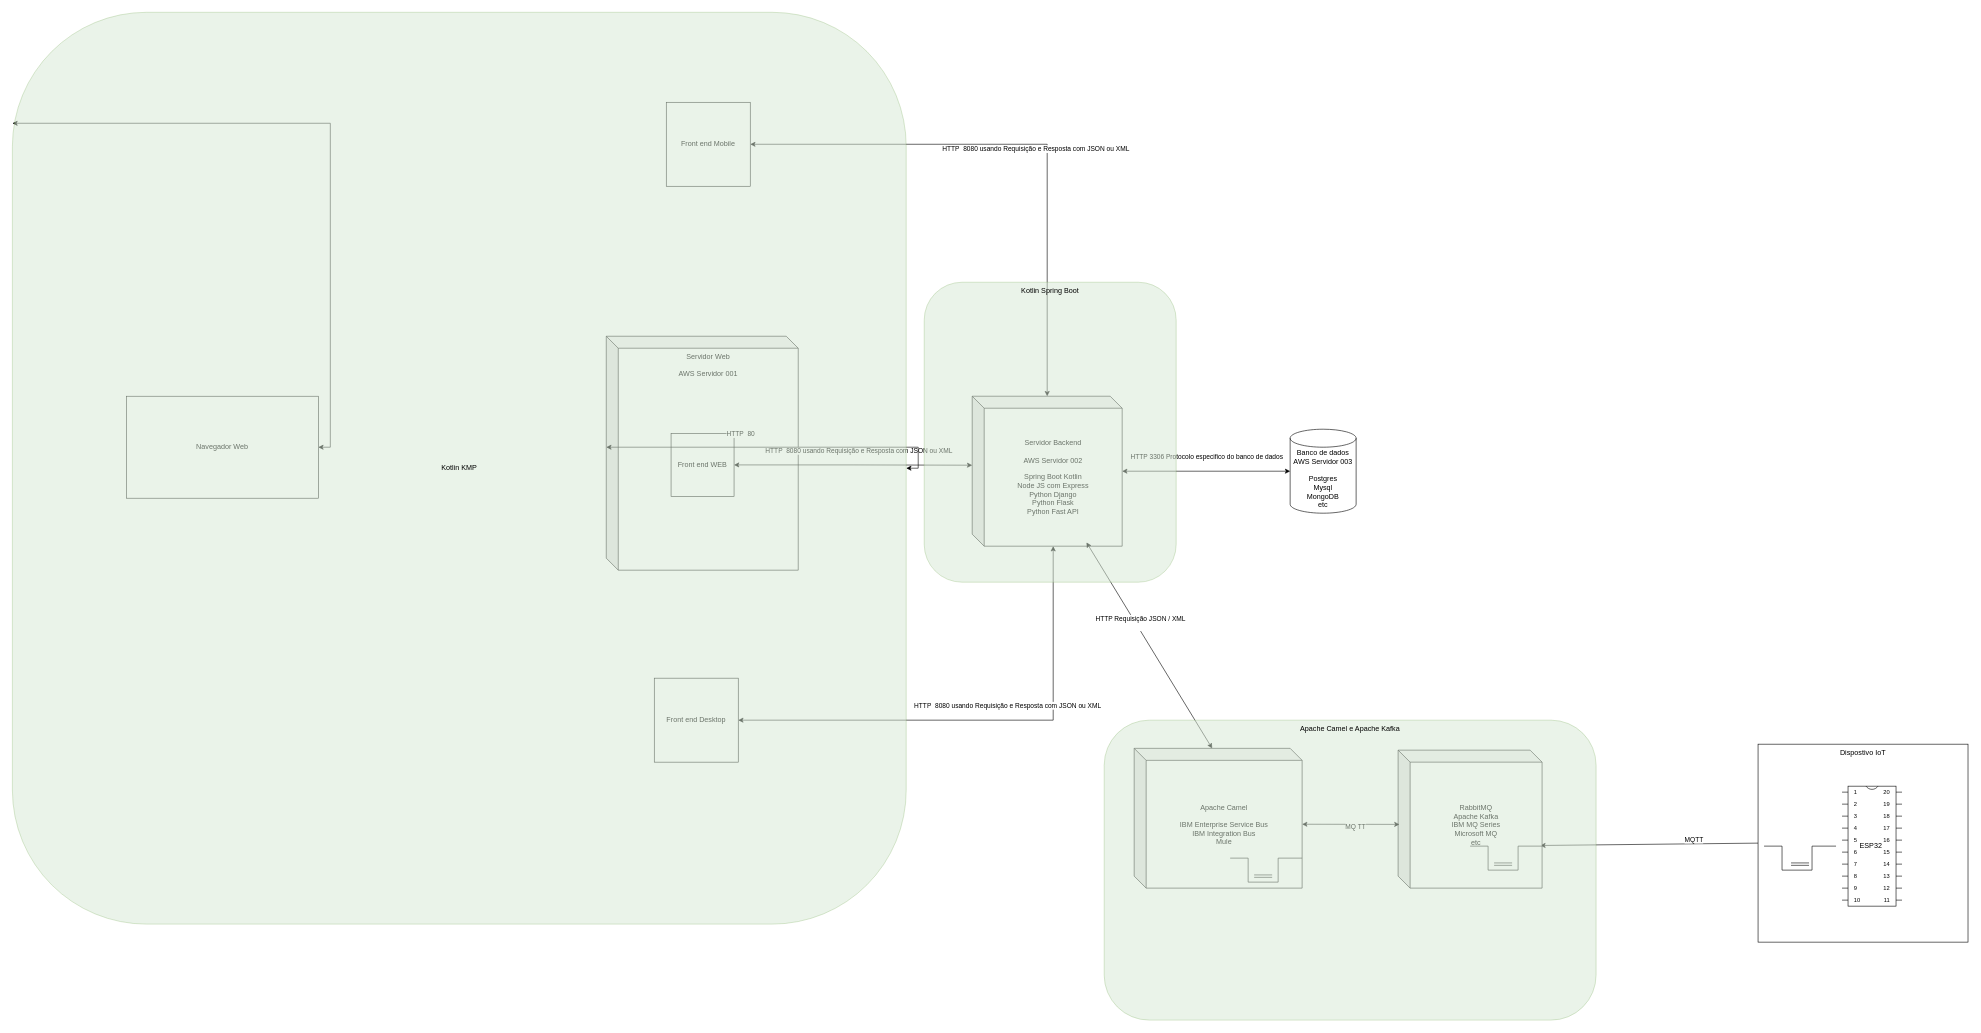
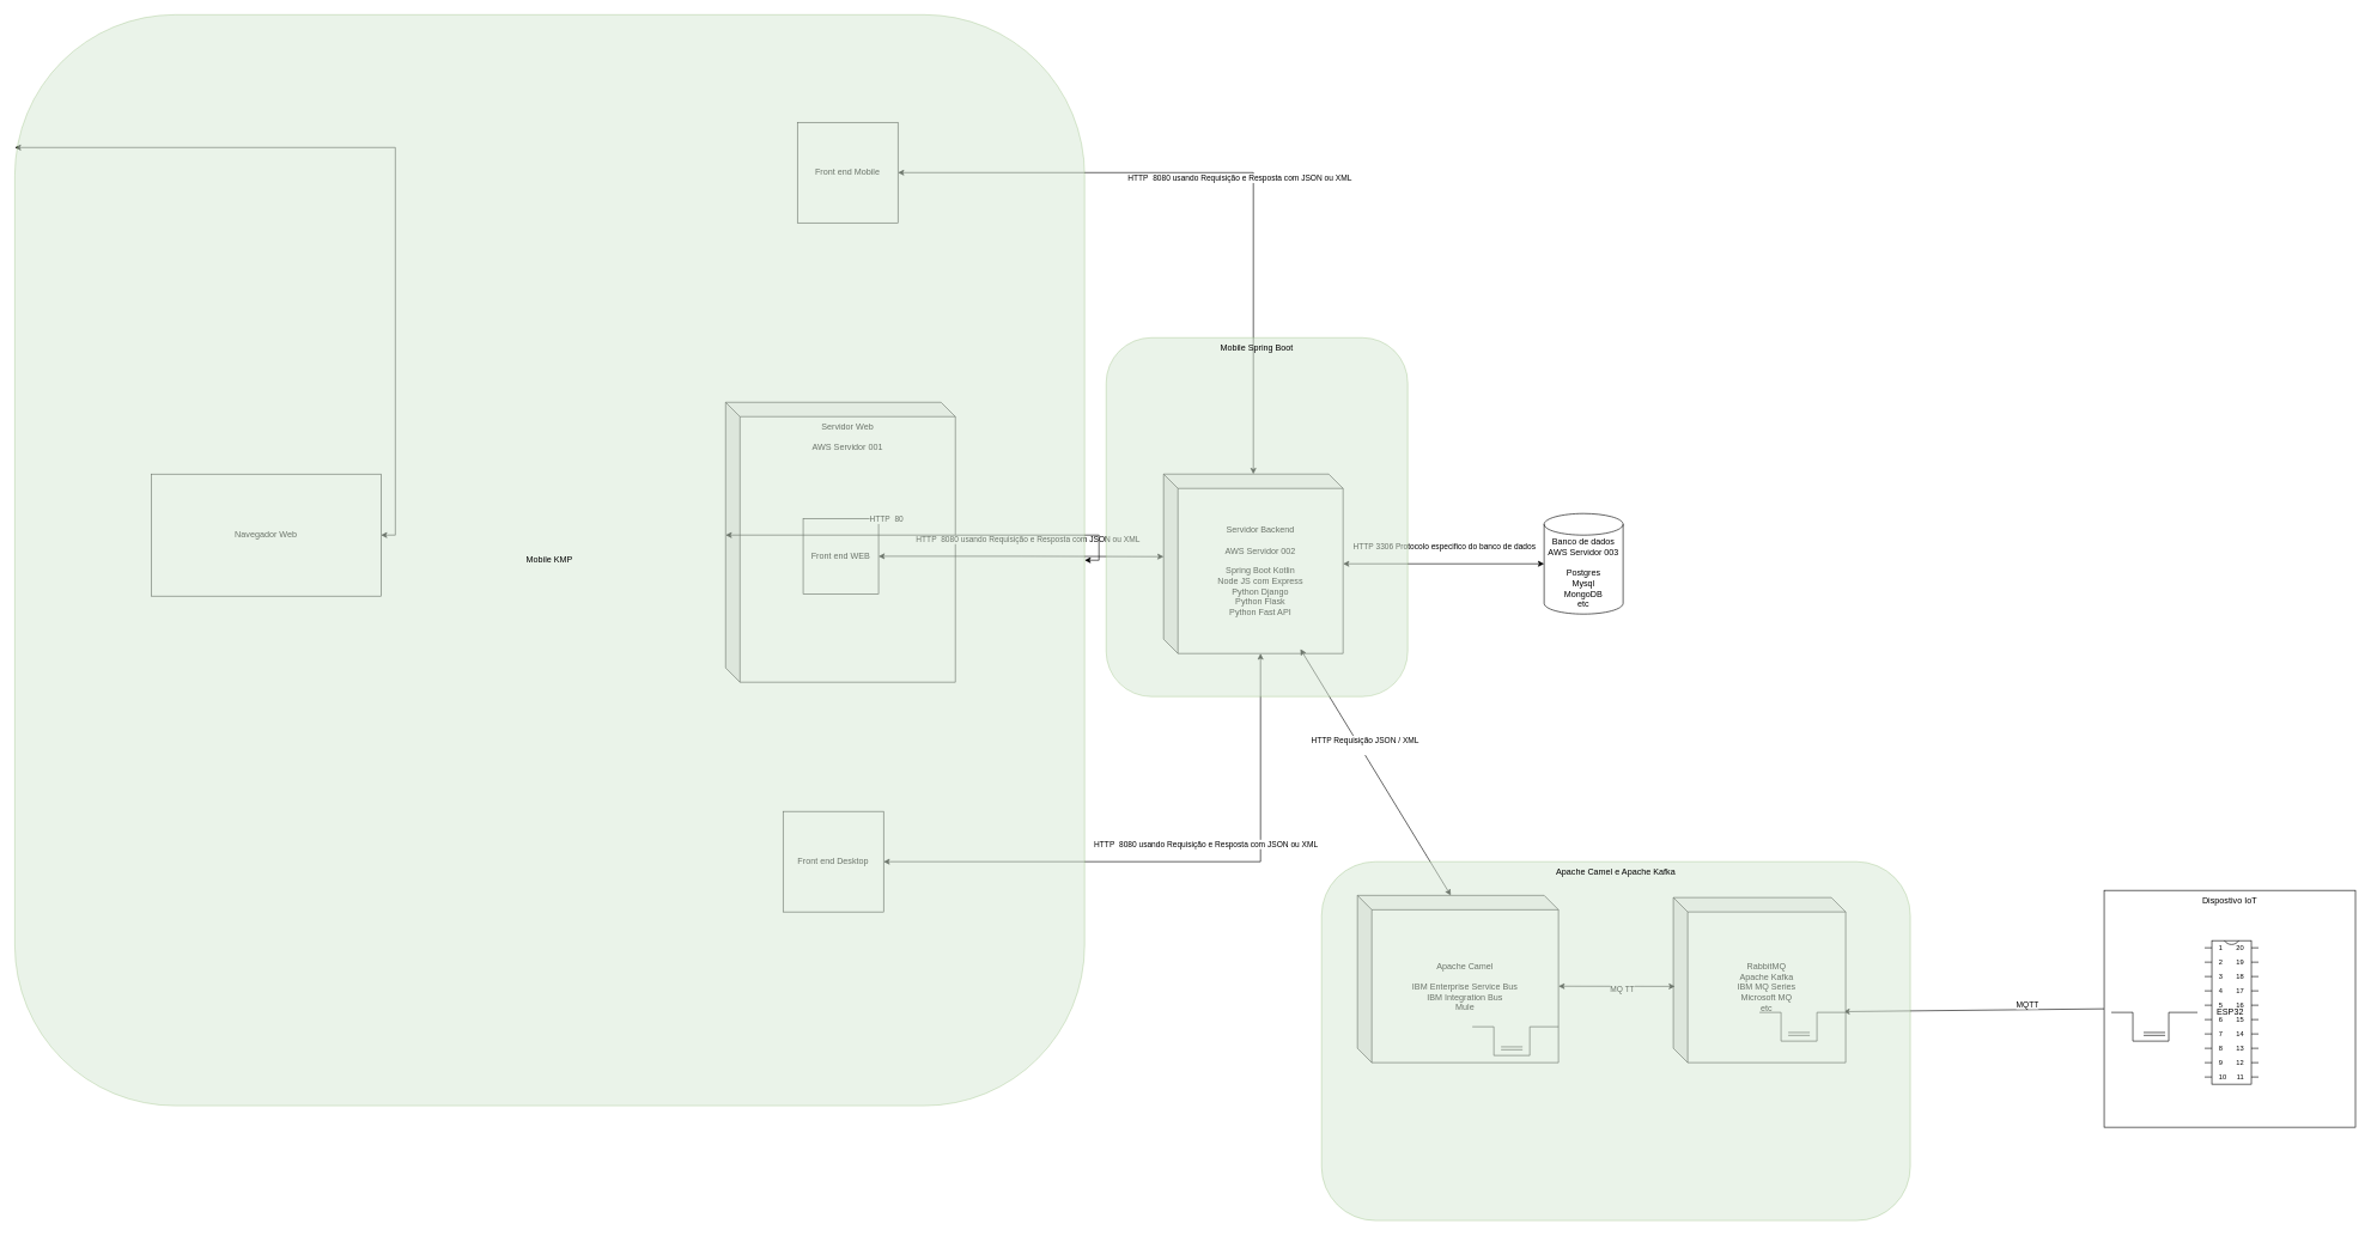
- <mxCell id="60" value="Kotlin Spring Boot" style="rounded=1;whiteSpace=wrap;html=1;fillColor=#d5e8d4;strokeColor=#82b366;opacity=50;verticalAlign=top;" vertex="1" parent="1"><mxGeometry x="1540" y="470" width="420" height="500" as="geometry" /></mxCell>
+ <mxCell id="60" value="Mobile Spring Boot" style="rounded=1;whiteSpace=wrap;html=1;fillColor=#d5e8d4;strokeColor=#82b366;opacity=50;verticalAlign=top;" vertex="1" parent="1"><mxGeometry x="1540" y="470" width="420" height="500" as="geometry" /></mxCell>
- <mxCell id="59" value="Kotlin KMP" style="rounded=1;whiteSpace=wrap;html=1;fillColor=#d5e8d4;strokeColor=#82b366;opacity=50;" vertex="1" parent="1"><mxGeometry x="20" y="20" width="1490" height="1520" as="geometry" /></mxCell>
+ <mxCell id="59" value="Mobile KMP" style="rounded=1;whiteSpace=wrap;html=1;fillColor=#d5e8d4;strokeColor=#82b366;opacity=50;" vertex="1" parent="1"><mxGeometry x="20" y="20" width="1490" height="1520" as="geometry" /></mxCell>
- <mxCell id="38" value="ESP32&amp;nbsp;" style="shadow=0;dashed=0;align=center;html=1;strokeWidth=1;shape=mxgraph.electrical.logic_gates.dual_inline_ic;labelNames=a,b,c,d,e,f,g,h,i,j,k,l,m,n,o,p,q,r,s,t;whiteSpace=wrap;" vertex="1" parent="36"><mxGeometry x="140" y="70" width="100" height="200" as="geometry" /></mxCell>
+ <mxCell id="38" value="ESP32&amp;nbsp;" style="shadow=0;dashed=0;align=center;html=1;strokeWidth=1;shape=mxgraph.electrical.logic_gates.dual_inline_ic;labelNames=a,b,c,d,e,f,g,h,i,j,k,l,m,n,o,p,q,r,s,t;whiteSpace=wrap;" vertex="1" parent="36"><mxGeometry x="140" y="70" width="75" height="200" as="geometry" /></mxCell>
